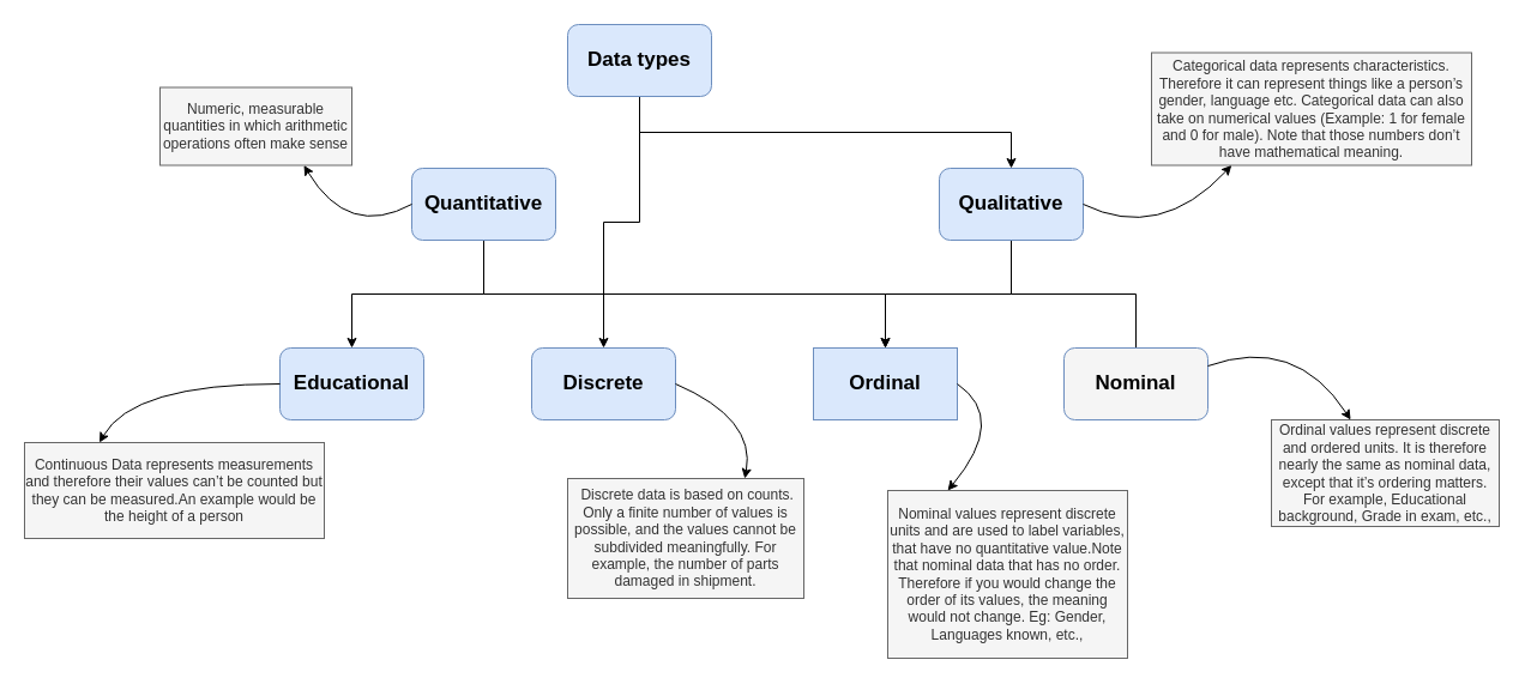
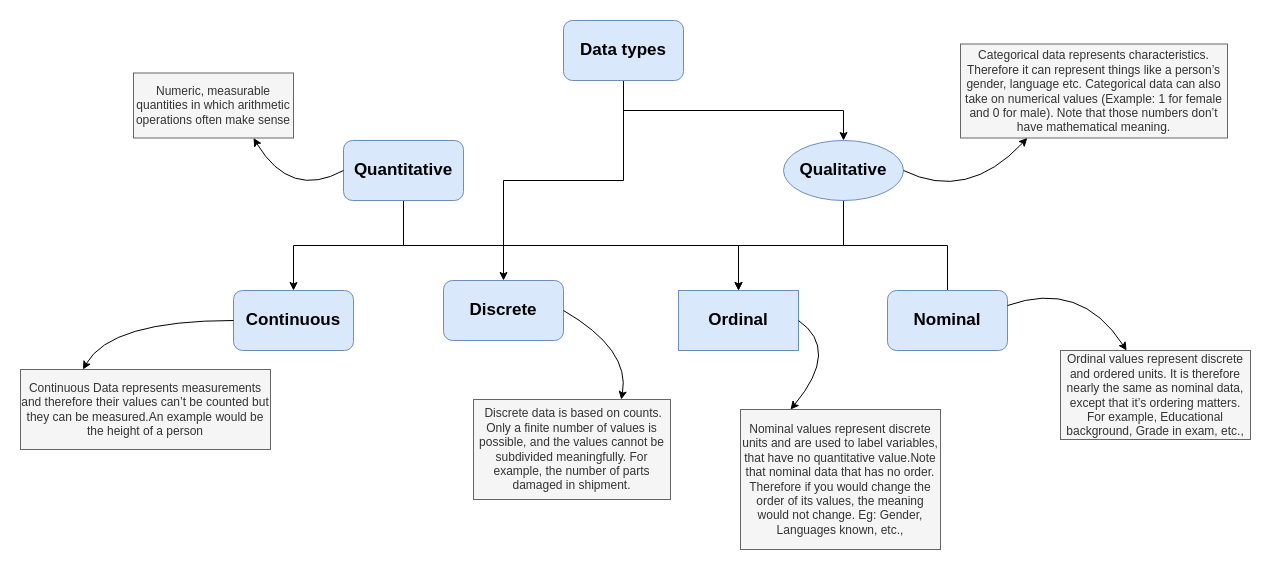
- <mxCell id="4" value="&lt;b&gt;&lt;font style=&quot;font-size: 17px&quot;&gt;Data types&lt;/font&gt;&lt;/b&gt;" style="rounded=1;whiteSpace=wrap;html=1;fillColor=#dae8fc;strokeColor=#6c8ebf;" vertex="1" parent="1"><mxGeometry x="473" y="20" width="120" height="60" as="geometry" /></mxCell>
+ <mxCell id="4" value="&lt;b&gt;&lt;font style=&quot;font-size: 17px&quot;&gt;Data types&lt;/font&gt;&lt;/b&gt;" style="rounded=1;whiteSpace=wrap;html=1;fillColor=#dae8fc;strokeColor=#6c8ebf;" vertex="1" parent="1"><mxGeometry x="563" y="20" width="120" height="60" as="geometry" /></mxCell>
- <mxCell id="10" value="&lt;b&gt;&lt;font style=&quot;font-size: 17px&quot;&gt;Qualitative&lt;br&gt;&lt;/font&gt;&lt;/b&gt;" style="rounded=1;whiteSpace=wrap;html=1;fillColor=#dae8fc;strokeColor=#6c8ebf;" vertex="1" parent="1"><mxGeometry x="783" y="140" width="120" height="60" as="geometry" /></mxCell>
+ <mxCell id="10" value="&lt;b&gt;&lt;font style=&quot;font-size: 17px&quot;&gt;Qualitative&lt;br&gt;&lt;/font&gt;&lt;/b&gt;" style="ellipse;whiteSpace=wrap;html=1;fillColor=#dae8fc;strokeColor=#6c8ebf;" vertex="1" parent="1"><mxGeometry x="783" y="140" width="120" height="60" as="geometry" /></mxCell>
- <mxCell id="11" value="&lt;b&gt;&lt;font style=&quot;font-size: 17px&quot;&gt;Educational&lt;/font&gt;&lt;/b&gt;" style="rounded=1;whiteSpace=wrap;html=1;fillColor=#dae8fc;strokeColor=#6c8ebf;" vertex="1" parent="1"><mxGeometry x="233" y="290" width="120" height="60" as="geometry" /></mxCell>
+ <mxCell id="11" value="&lt;b&gt;&lt;font style=&quot;font-size: 17px&quot;&gt;Continuous&lt;/font&gt;&lt;/b&gt;" style="rounded=1;whiteSpace=wrap;html=1;fillColor=#dae8fc;strokeColor=#6c8ebf;" vertex="1" parent="1"><mxGeometry x="233" y="290" width="120" height="60" as="geometry" /></mxCell>
- <mxCell id="12" value="&lt;b&gt;&lt;font style=&quot;font-size: 17px&quot;&gt;Discrete&lt;/font&gt;&lt;/b&gt;" style="rounded=1;whiteSpace=wrap;html=1;fillColor=#dae8fc;strokeColor=#6c8ebf;" vertex="1" parent="1"><mxGeometry x="443" y="290" width="120" height="60" as="geometry" /></mxCell>
+ <mxCell id="12" value="&lt;b&gt;&lt;font style=&quot;font-size: 17px&quot;&gt;Discrete&lt;/font&gt;&lt;/b&gt;" style="rounded=1;whiteSpace=wrap;html=1;fillColor=#dae8fc;strokeColor=#6c8ebf;" vertex="1" parent="1"><mxGeometry x="443" y="280" width="120" height="60" as="geometry" /></mxCell>
- <mxCell id="14" value="&lt;b&gt;&lt;font style=&quot;font-size: 17px&quot;&gt;Nominal&lt;/font&gt;&lt;/b&gt;" style="rounded=1;whiteSpace=wrap;html=1;fillColor=#f5f5f5;strokeColor=#6c8ebf;" vertex="1" parent="1"><mxGeometry x="887" y="290" width="120" height="60" as="geometry" /></mxCell>
+ <mxCell id="14" value="&lt;b&gt;&lt;font style=&quot;font-size: 17px&quot;&gt;Nominal&lt;/font&gt;&lt;/b&gt;" style="rounded=1;whiteSpace=wrap;html=1;fillColor=#dae8fc;strokeColor=#6c8ebf;" vertex="1" parent="1"><mxGeometry x="887" y="290" width="120" height="60" as="geometry" /></mxCell>
